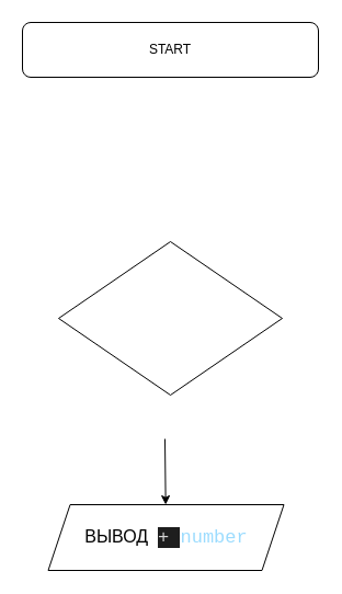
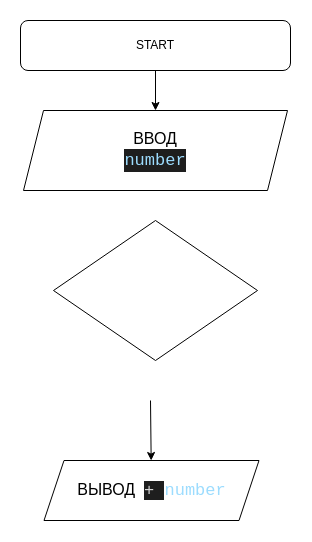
+ <mxCell id="2" style="edgeStyle=none;html=1;exitX=0.5;exitY=1;exitDx=0;exitDy=0;entryX=0.5;entryY=0;entryDx=0;entryDy=0;fontSize=16;" parent="1" source="3" target="4" edge="1"><mxGeometry relative="1" as="geometry" /></mxCell>
+ <mxCell id="4" value="&lt;div style=&quot;font-size: 16px&quot;&gt;ВВОД&lt;br&gt;&lt;div style=&quot;color: rgb(212 , 212 , 212) ; background-color: rgb(30 , 30 , 30) ; font-family: &amp;#34;consolas&amp;#34; , &amp;#34;courier new&amp;#34; , monospace ; font-size: 17px ; line-height: 23px&quot;&gt;&lt;span style=&quot;color: #9cdcfe&quot;&gt;number&lt;/span&gt;&lt;/div&gt;&lt;/div&gt;" style="shape=parallelogram;perimeter=parallelogramPerimeter;whiteSpace=wrap;html=1;fixedSize=1;" parent="1" vertex="1"><mxGeometry x="23" y="110" width="264" height="80" as="geometry" /></mxCell>
